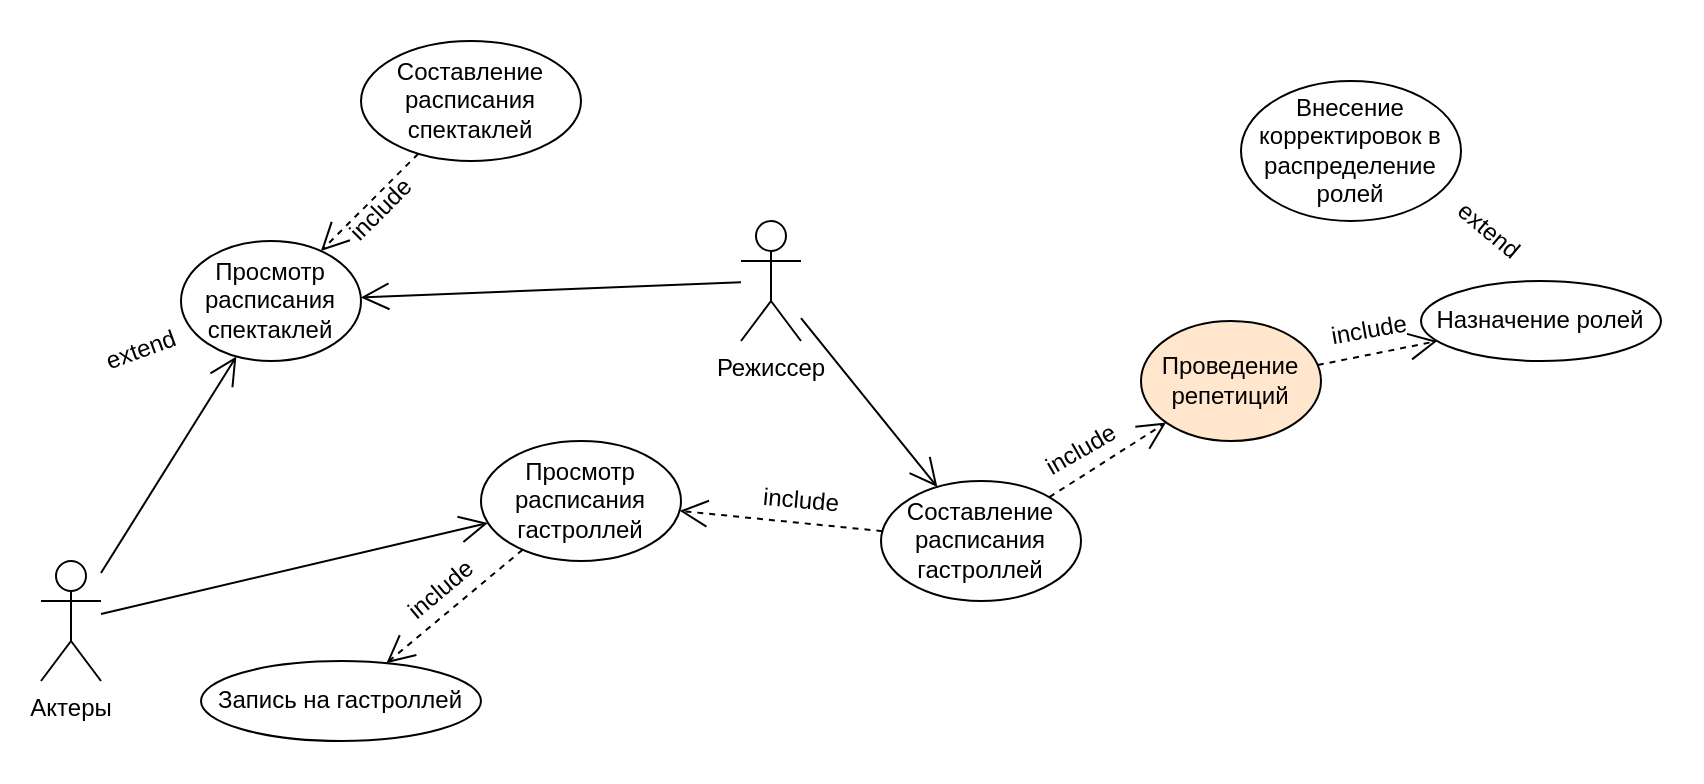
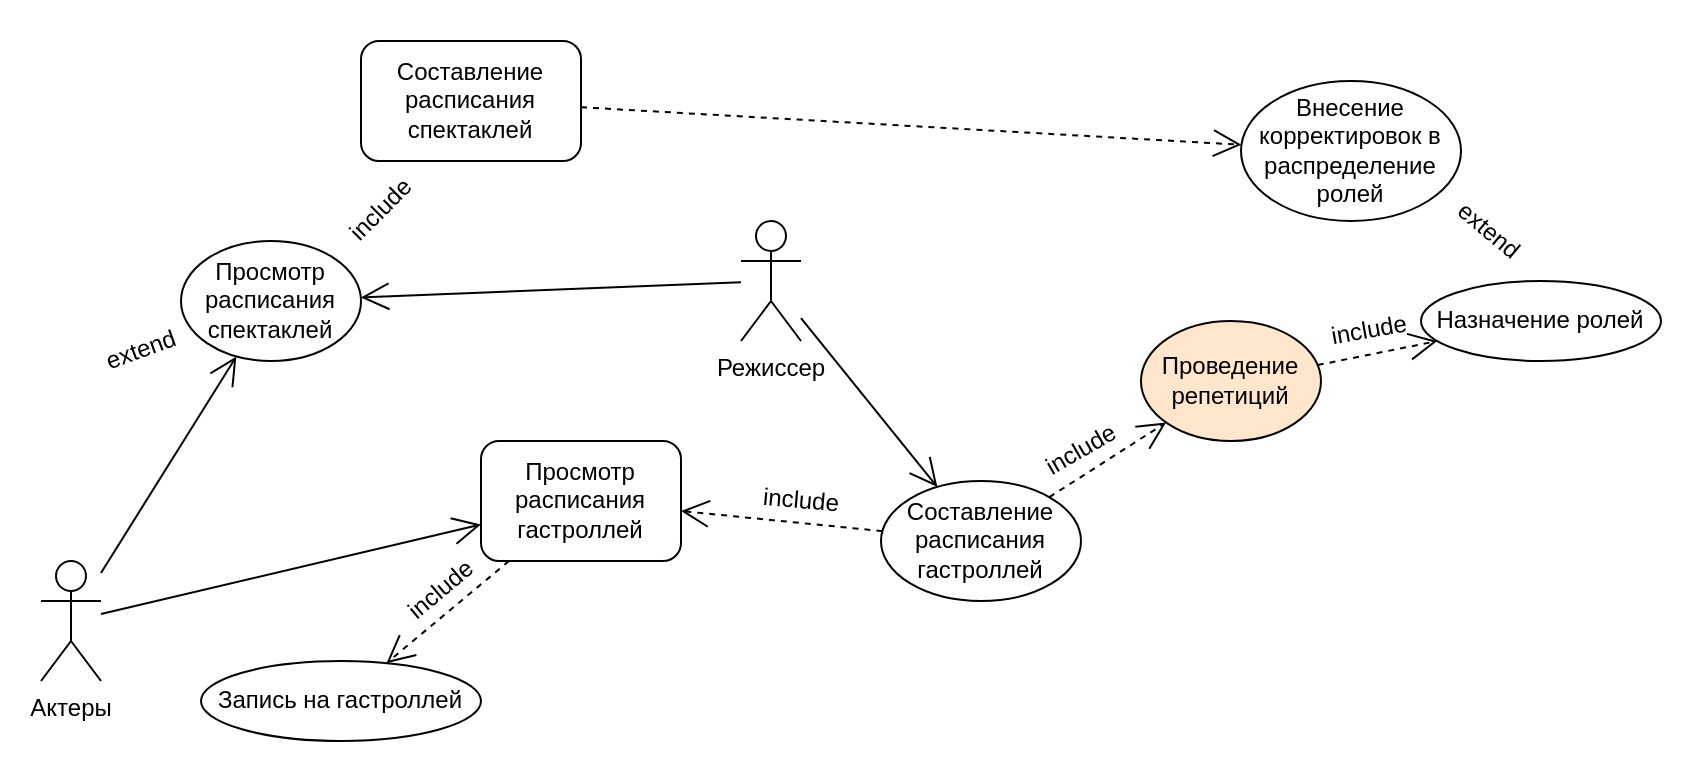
- <mxCell id="6" value="Составление расписания спектаклей" style="ellipse;whiteSpace=wrap;html=1;" parent="1" vertex="1"><mxGeometry x="180" y="20" width="110" height="60" as="geometry" /></mxCell>
+ <mxCell id="6" value="Составление расписания спектаклей" style="whiteSpace=wrap;html=1;rounded=1;" parent="1" vertex="1"><mxGeometry x="180" y="20" width="110" height="60" as="geometry" /></mxCell>
- <mxCell id="13" value="" style="endArrow=open;endSize=12;dashed=1;html=1;rounded=0;" parent="1" source="6" target="5" edge="1"><mxGeometry width="160" relative="1" as="geometry"><mxPoint x="280" y="150" as="sourcePoint" /><mxPoint x="440" y="150" as="targetPoint" /></mxGeometry></mxCell>
+ <mxCell id="13" value="" style="endArrow=open;endSize=12;dashed=1;html=1;rounded=0;" parent="1" source="6" target="10" edge="1"><mxGeometry width="160" relative="1" as="geometry"><mxPoint x="280" y="150" as="sourcePoint" /><mxPoint x="440" y="150" as="targetPoint" /></mxGeometry></mxCell>
- <mxCell id="3" value="Просмотр расписания гастроллей" style="ellipse;whiteSpace=wrap;html=1;" parent="1" vertex="1"><mxGeometry x="240" y="220" width="100" height="60" as="geometry" /></mxCell>
+ <mxCell id="3" value="Просмотр расписания гастроллей" style="whiteSpace=wrap;html=1;rounded=1;" parent="1" vertex="1"><mxGeometry x="240" y="220" width="100" height="60" as="geometry" /></mxCell>
